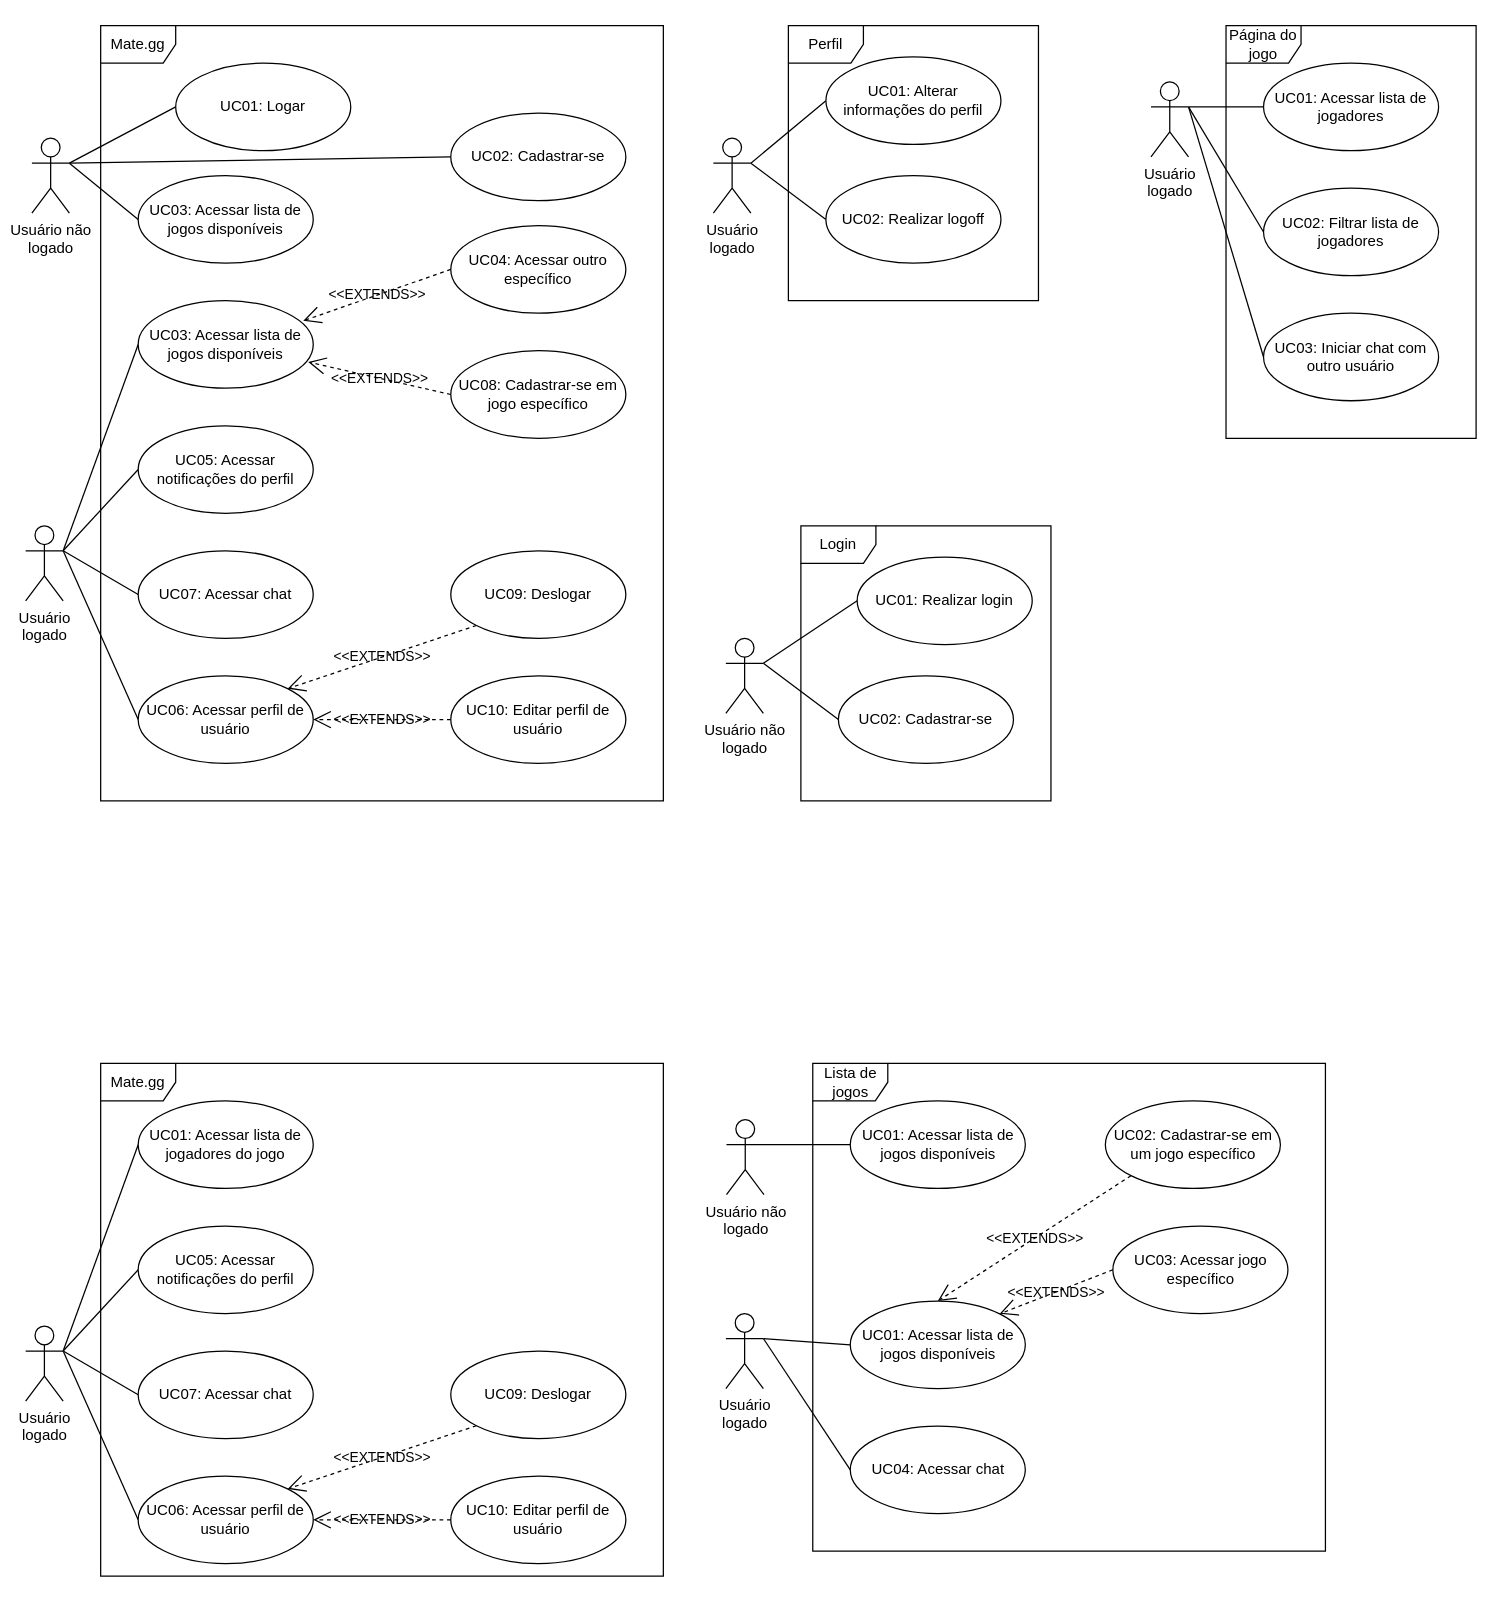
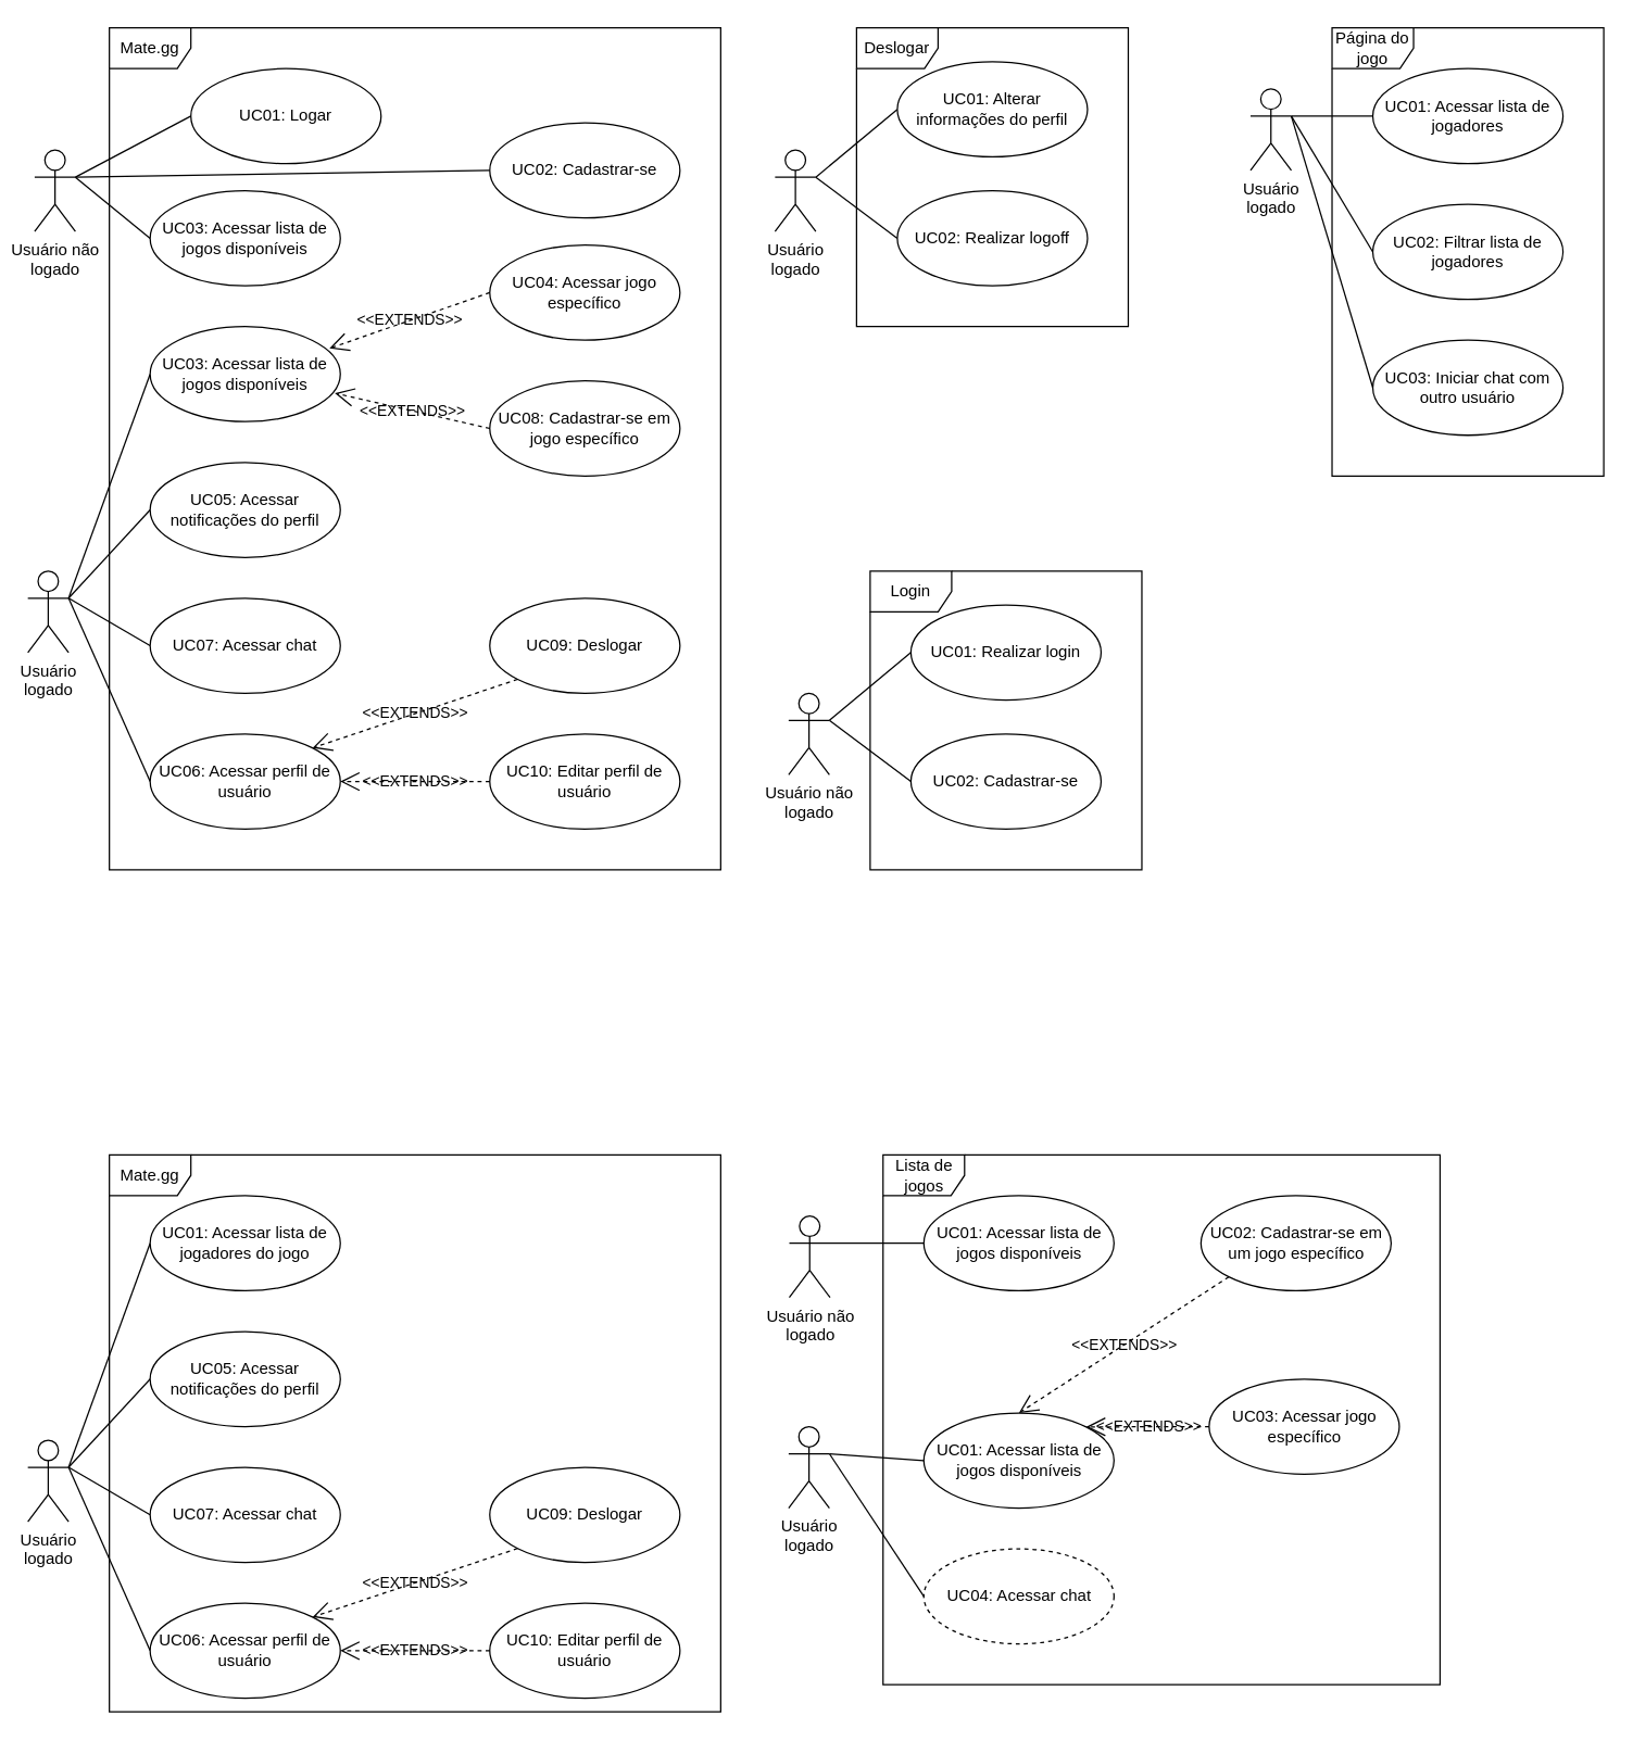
- <mxCell id="37" value="Perfil" style="shape=umlFrame;whiteSpace=wrap;html=1;pointerEvents=0;labelBackgroundColor=none;rounded=0;" parent="1" vertex="1"><mxGeometry x="630" y="20" width="200" height="220" as="geometry" /></mxCell>
+ <mxCell id="37" value="Deslogar" style="shape=umlFrame;whiteSpace=wrap;html=1;pointerEvents=0;labelBackgroundColor=none;rounded=0;" parent="1" vertex="1"><mxGeometry x="630" y="20" width="200" height="220" as="geometry" /></mxCell>
- <mxCell id="15" value="UC04: Acessar outro específico" style="ellipse;whiteSpace=wrap;html=1;labelBackgroundColor=none;rounded=0;" parent="1" vertex="1"><mxGeometry x="360" y="180" width="140" height="70" as="geometry" /></mxCell>
+ <mxCell id="15" value="UC04: Acessar jogo específico" style="ellipse;whiteSpace=wrap;html=1;labelBackgroundColor=none;rounded=0;" parent="1" vertex="1"><mxGeometry x="360" y="180" width="140" height="70" as="geometry" /></mxCell>
- <mxCell id="31" value="UC01: Realizar login" style="ellipse;whiteSpace=wrap;html=1;labelBackgroundColor=none;rounded=0;" parent="1" vertex="1"><mxGeometry x="685" y="445" width="140" height="70" as="geometry" /></mxCell>
+ <mxCell id="31" value="UC01: Realizar login" style="ellipse;whiteSpace=wrap;html=1;labelBackgroundColor=none;rounded=0;" parent="1" vertex="1"><mxGeometry x="670" y="445" width="140" height="70" as="geometry" /></mxCell>
- <mxCell id="49" value="UC03: Acessar jogo específico" style="ellipse;whiteSpace=wrap;html=1;labelBackgroundColor=none;rounded=0;" parent="1" vertex="1"><mxGeometry x="889.5" y="980" width="140" height="70" as="geometry" /></mxCell>
+ <mxCell id="49" value="UC03: Acessar jogo específico" style="ellipse;whiteSpace=wrap;html=1;labelBackgroundColor=none;rounded=0;" parent="1" vertex="1"><mxGeometry x="889.5" y="1015" width="140" height="70" as="geometry" /></mxCell>
- <mxCell id="59" value="UC04: Acessar chat" style="ellipse;whiteSpace=wrap;html=1;labelBackgroundColor=none;rounded=0;" parent="1" vertex="1"><mxGeometry x="679.5" y="1140" width="140" height="70" as="geometry" /></mxCell>
+ <mxCell id="59" value="UC04: Acessar chat" style="ellipse;whiteSpace=wrap;html=1;labelBackgroundColor=none;rounded=0;dashed=1;" parent="1" vertex="1"><mxGeometry x="679.5" y="1140" width="140" height="70" as="geometry" /></mxCell>
